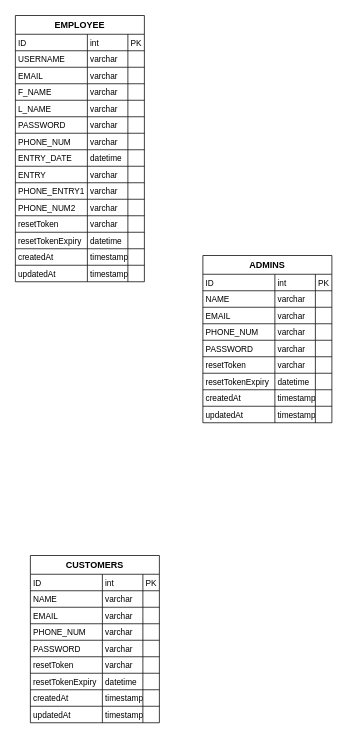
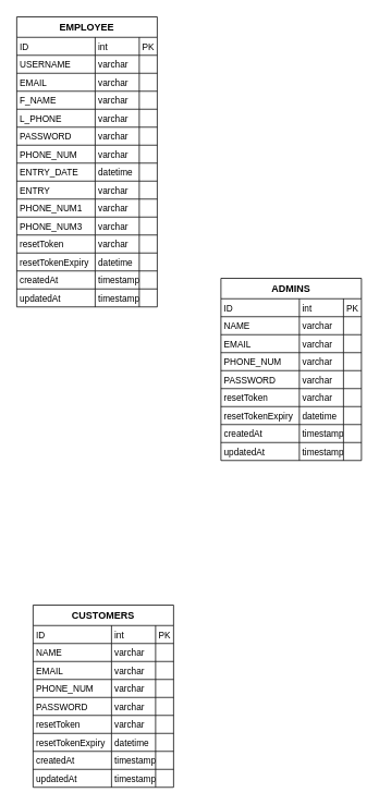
- <mxCell id="57" value="L_NAME" style="shape=partialRectangle;connectable=0;fillColor=none;top=0;left=0;bottom=0;right=0;align=left;spacingLeft=2;overflow=hidden;fontSize=11;" parent="56" vertex="1"><mxGeometry width="96" height="22" as="geometry"><mxRectangle width="96" height="22" as="alternateBounds" /></mxGeometry></mxCell>
+ <mxCell id="57" value="L_PHONE" style="shape=partialRectangle;connectable=0;fillColor=none;top=0;left=0;bottom=0;right=0;align=left;spacingLeft=2;overflow=hidden;fontSize=11;" parent="56" vertex="1"><mxGeometry width="96" height="22" as="geometry"><mxRectangle width="96" height="22" as="alternateBounds" /></mxGeometry></mxCell>
- <mxCell id="77" value="PHONE_ENTRY1" style="shape=partialRectangle;connectable=0;fillColor=none;top=0;left=0;bottom=0;right=0;align=left;spacingLeft=2;overflow=hidden;fontSize=11;" parent="76" vertex="1"><mxGeometry width="96" height="22" as="geometry"><mxRectangle width="96" height="22" as="alternateBounds" /></mxGeometry></mxCell>
+ <mxCell id="77" value="PHONE_NUM1" style="shape=partialRectangle;connectable=0;fillColor=none;top=0;left=0;bottom=0;right=0;align=left;spacingLeft=2;overflow=hidden;fontSize=11;" parent="76" vertex="1"><mxGeometry width="96" height="22" as="geometry"><mxRectangle width="96" height="22" as="alternateBounds" /></mxGeometry></mxCell>
- <mxCell id="81" value="PHONE_NUM2" style="shape=partialRectangle;connectable=0;fillColor=none;top=0;left=0;bottom=0;right=0;align=left;spacingLeft=2;overflow=hidden;fontSize=11;" parent="80" vertex="1"><mxGeometry width="96" height="22" as="geometry"><mxRectangle width="96" height="22" as="alternateBounds" /></mxGeometry></mxCell>
+ <mxCell id="81" value="PHONE_NUM3" style="shape=partialRectangle;connectable=0;fillColor=none;top=0;left=0;bottom=0;right=0;align=left;spacingLeft=2;overflow=hidden;fontSize=11;" parent="80" vertex="1"><mxGeometry width="96" height="22" as="geometry"><mxRectangle width="96" height="22" as="alternateBounds" /></mxGeometry></mxCell>
